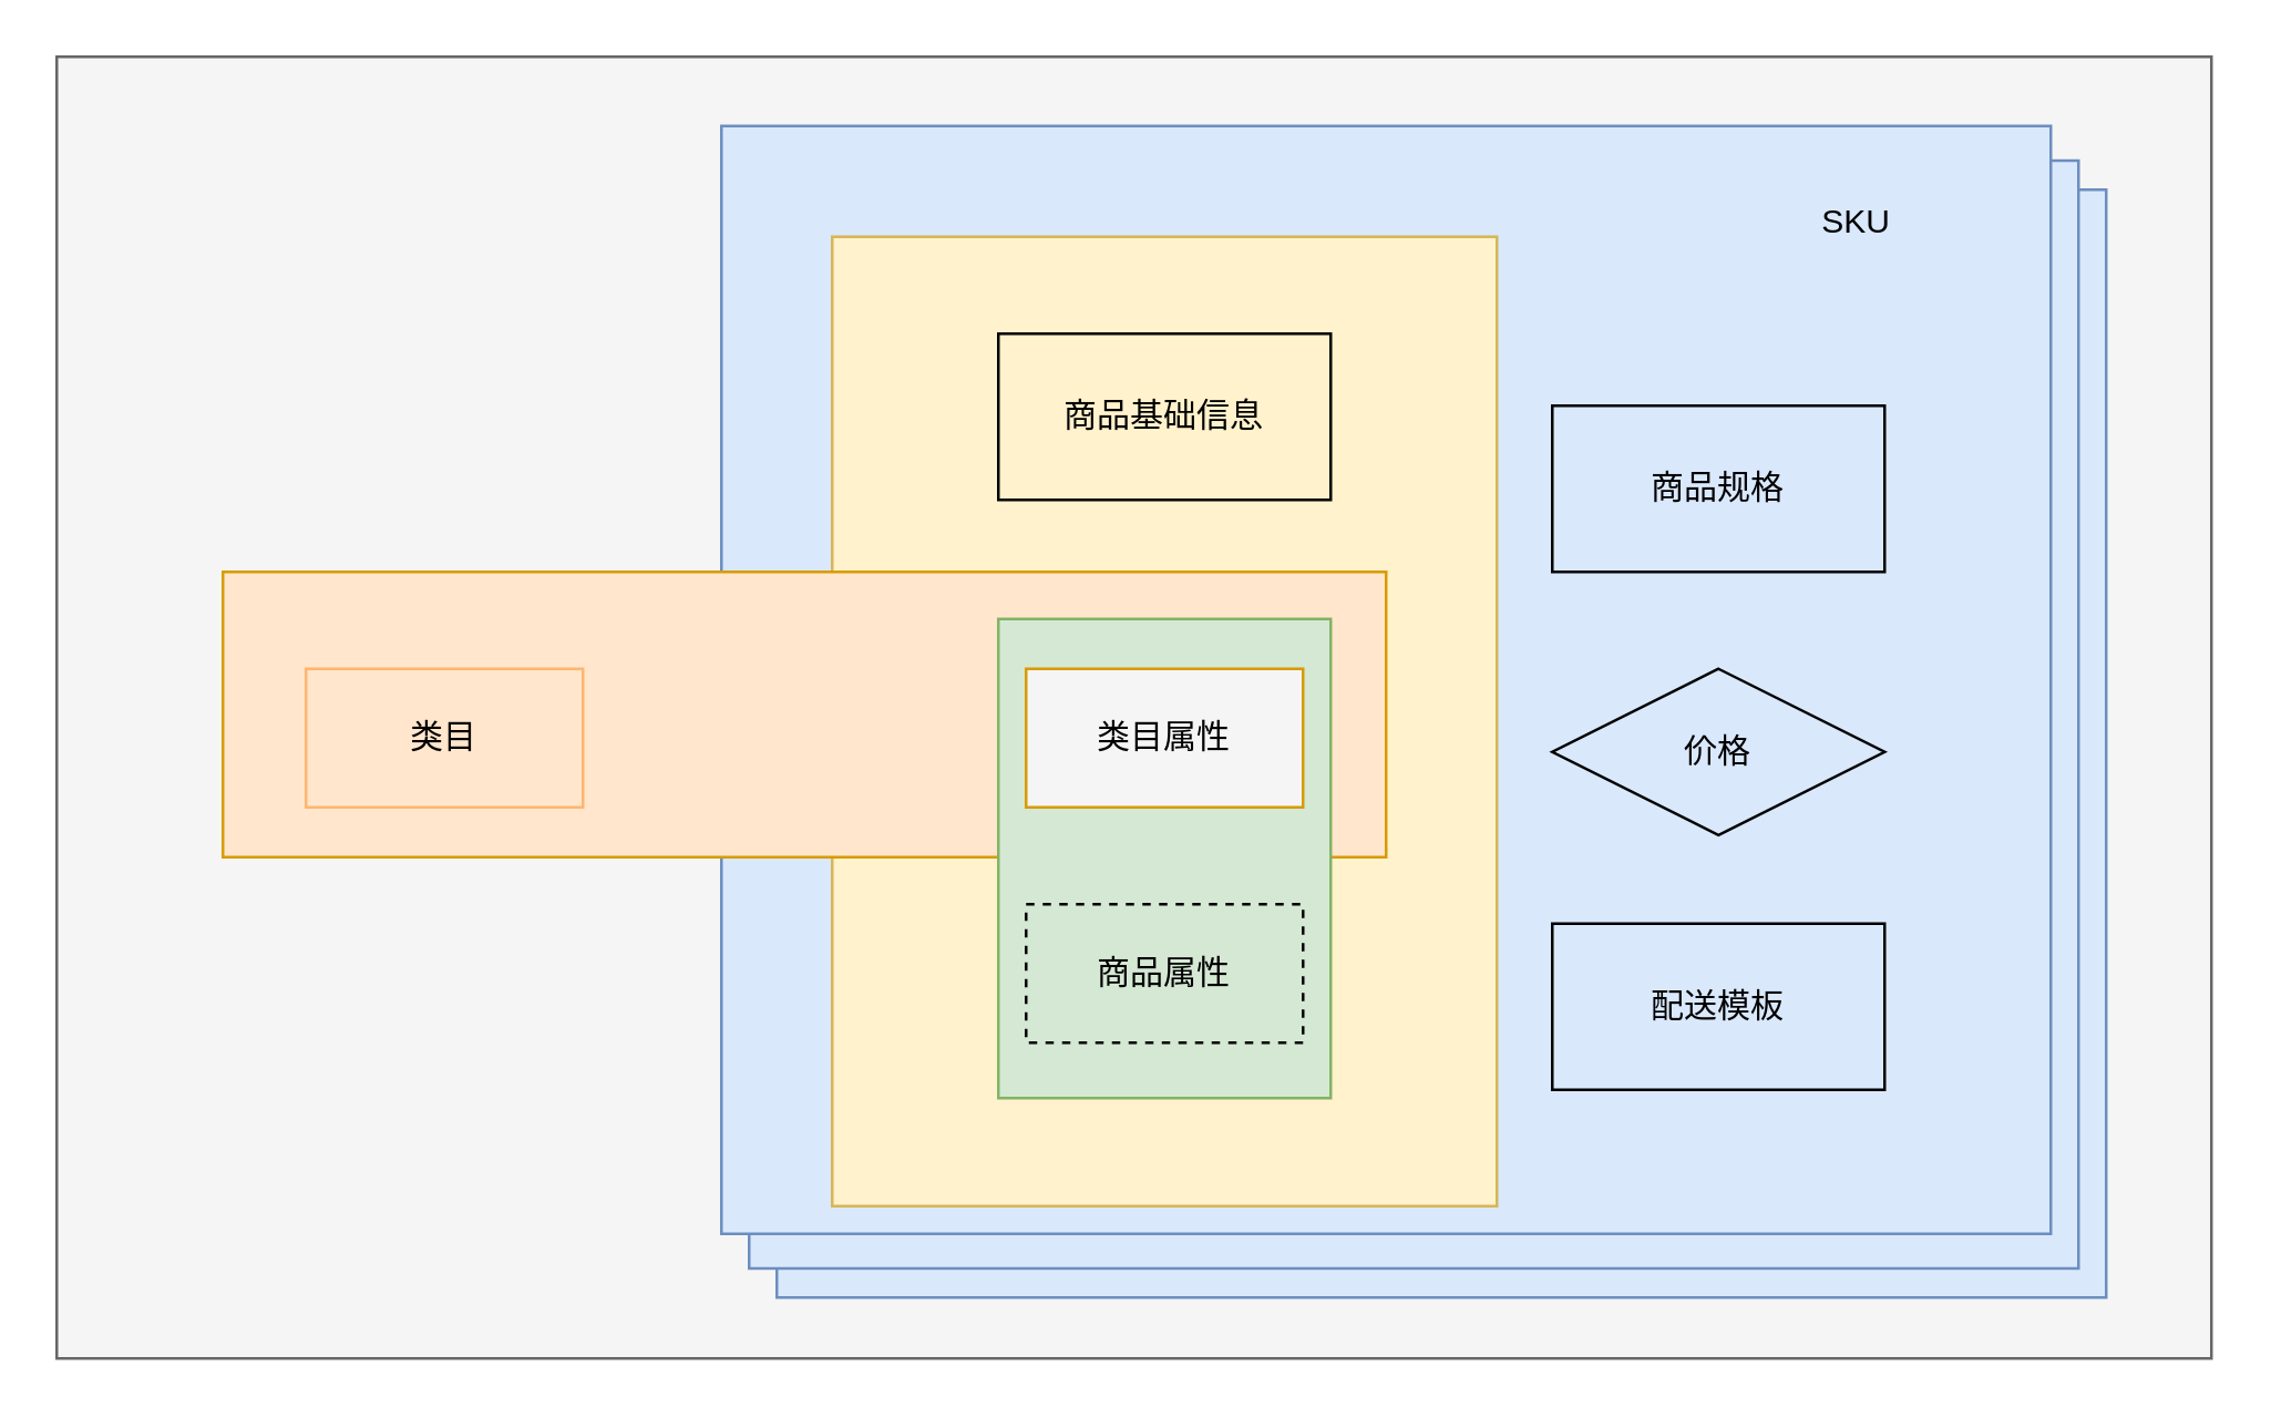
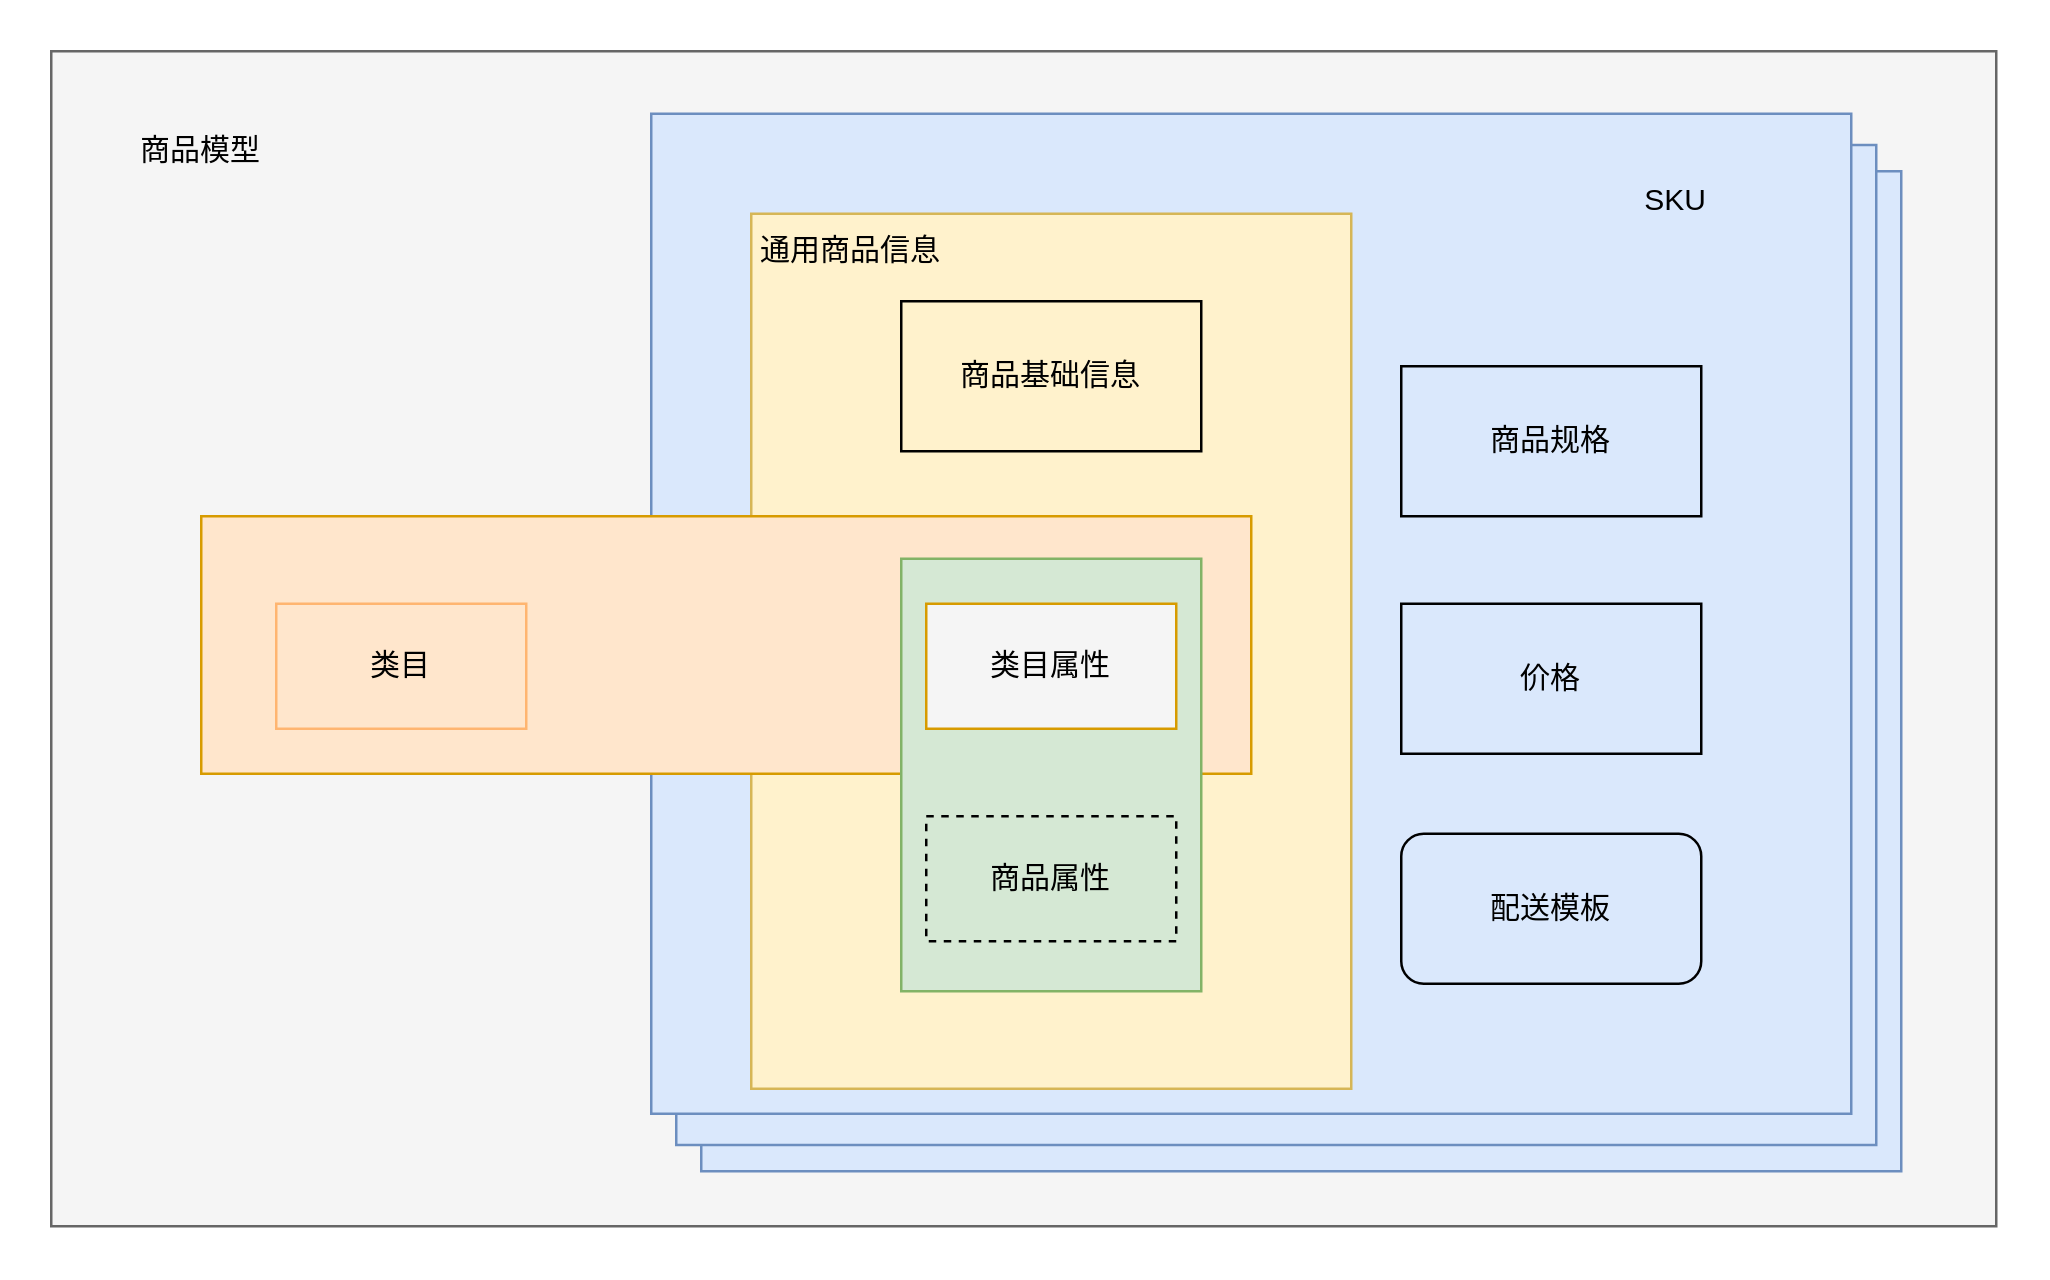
+ <mxCell id="17" value="商品模型" style="text;html=1;strokeColor=none;fillColor=none;align=center;verticalAlign=middle;whiteSpace=wrap;rounded=0;" parent="1" vertex="1"><mxGeometry x="50" y="45" width="60" height="30" as="geometry" /></mxCell>
+ <mxCell id="18" value="通用商品信息" style="text;html=1;strokeColor=none;fillColor=none;align=center;verticalAlign=middle;whiteSpace=wrap;rounded=0;" parent="1" vertex="1"><mxGeometry x="300" y="85" width="80" height="30" as="geometry" /></mxCell>
- <mxCell id="14" value="价格" style="rhombus;whiteSpace=wrap;html=1;fillColor=none;" parent="1" vertex="1"><mxGeometry x="560" y="241" width="120" height="60" as="geometry" /></mxCell>
+ <mxCell id="14" value="价格" style="rounded=0;whiteSpace=wrap;html=1;fillColor=none;" parent="1" vertex="1"><mxGeometry x="560" y="241" width="120" height="60" as="geometry" /></mxCell>
- <mxCell id="15" value="配送模板" style="rounded=0;whiteSpace=wrap;html=1;fillColor=none;" parent="1" vertex="1"><mxGeometry x="560" y="333" width="120" height="60" as="geometry" /></mxCell>
+ <mxCell id="15" value="配送模板" style="whiteSpace=wrap;html=1;fillColor=none;rounded=1;" parent="1" vertex="1"><mxGeometry x="560" y="333" width="120" height="60" as="geometry" /></mxCell>
